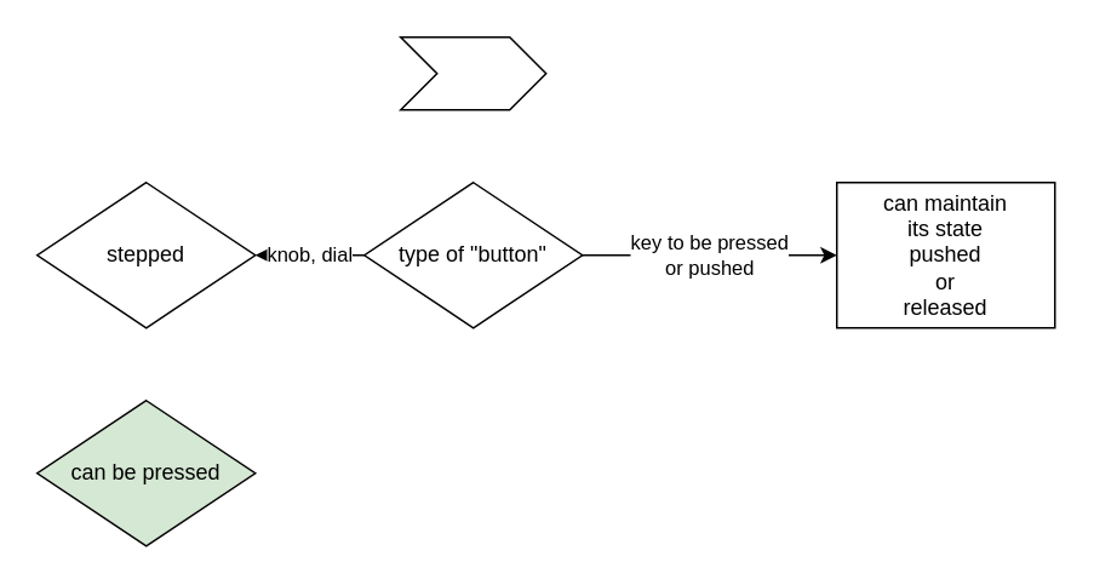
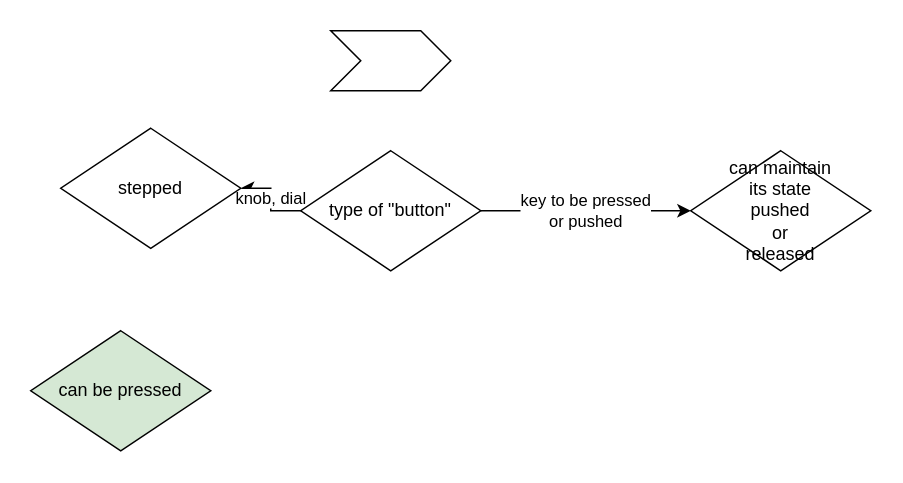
- <mxCell id="7" value="stepped" style="rhombus;whiteSpace=wrap;html=1;" vertex="1" parent="1"><mxGeometry x="20" y="100" width="120" height="80" as="geometry" /></mxCell>
+ <mxCell id="7" value="stepped" style="rhombus;whiteSpace=wrap;html=1;" vertex="1" parent="1"><mxGeometry x="40" y="85" width="120" height="80" as="geometry" /></mxCell>
- <mxCell id="6" value="can maintain&lt;br&gt;its state&lt;br&gt;pushed&lt;br&gt;or&lt;br&gt;released" style="whiteSpace=wrap;html=1;rounded=0;" vertex="1" parent="1"><mxGeometry x="460" y="100" width="120" height="80" as="geometry" /></mxCell>
+ <mxCell id="6" value="can maintain&lt;br&gt;its state&lt;br&gt;pushed&lt;br&gt;or&lt;br&gt;released" style="rhombus;whiteSpace=wrap;html=1;" vertex="1" parent="1"><mxGeometry x="460" y="100" width="120" height="80" as="geometry" /></mxCell>
